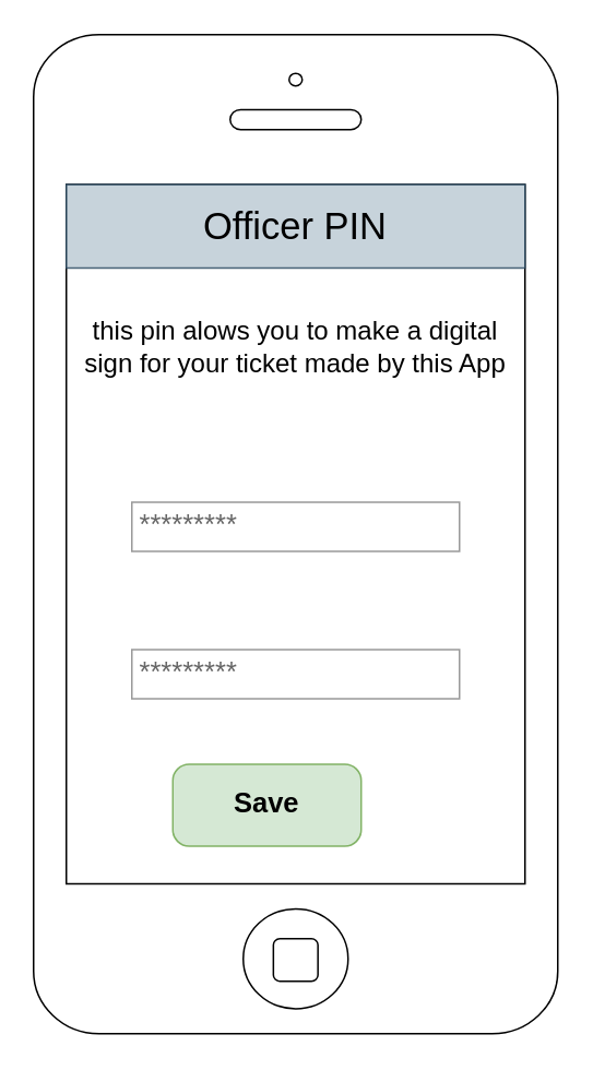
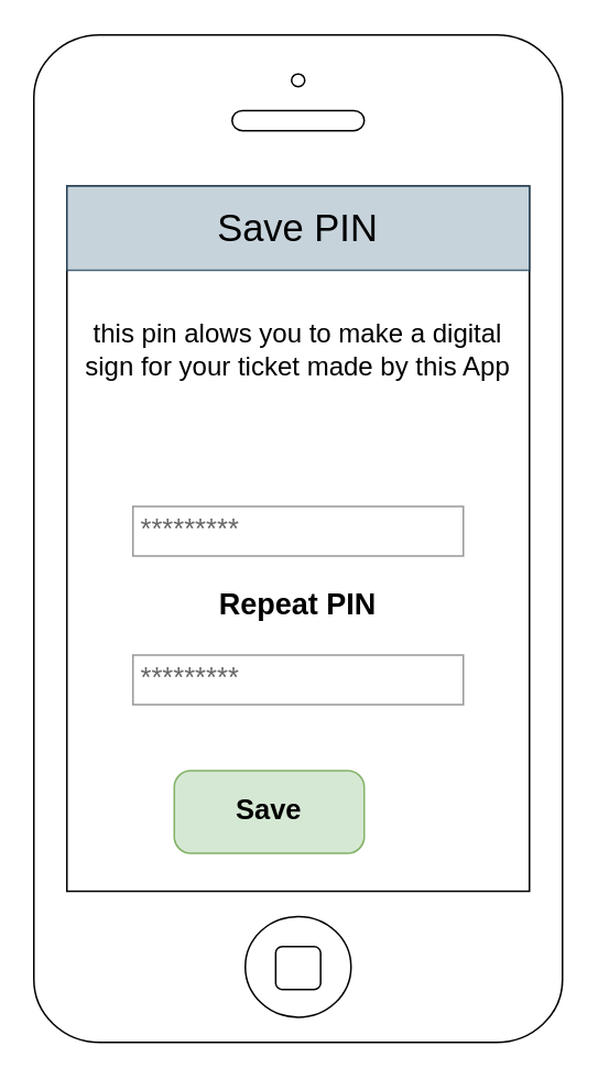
- <mxCell id="3" value="Officer PIN" style="text;html=1;align=center;verticalAlign=middle;whiteSpace=wrap;rounded=0;fontSize=23;opacity=80;fillColor=#bac8d3;strokeColor=#23445d;" parent="1" vertex="1"><mxGeometry x="40" y="112" width="280" height="51" as="geometry" /></mxCell>
+ <mxCell id="3" value="Save PIN" style="text;html=1;align=center;verticalAlign=middle;whiteSpace=wrap;rounded=0;fontSize=23;opacity=80;fillColor=#bac8d3;strokeColor=#23445d;" parent="1" vertex="1"><mxGeometry x="40" y="112" width="280" height="51" as="geometry" /></mxCell>
+ <mxCell id="5" value="&lt;b&gt;&lt;font style=&quot;font-size: 18px&quot;&gt;Repeat PIN&lt;/font&gt;&lt;/b&gt;" style="text;html=1;strokeColor=none;fillColor=none;align=center;verticalAlign=middle;whiteSpace=wrap;rounded=0;shadow=0;" parent="1" vertex="1"><mxGeometry x="40" y="356" width="280" height="20" as="geometry" /></mxCell>
